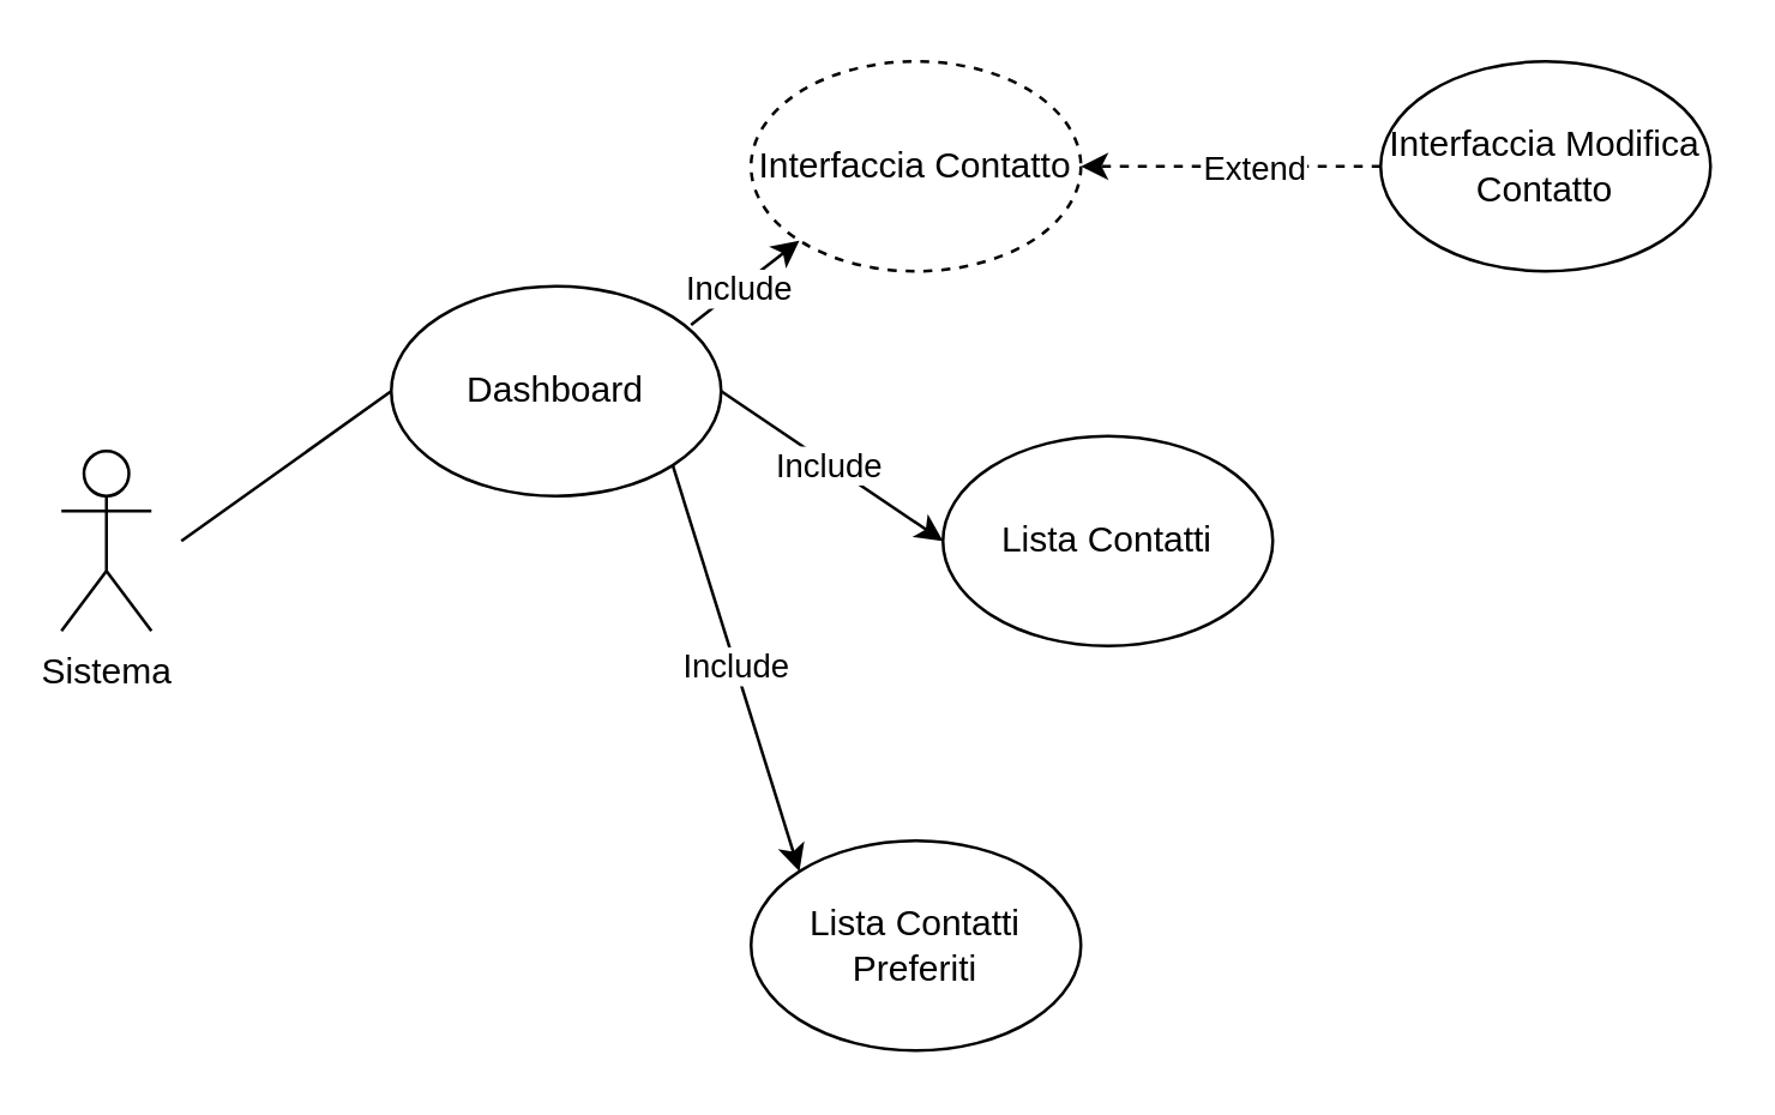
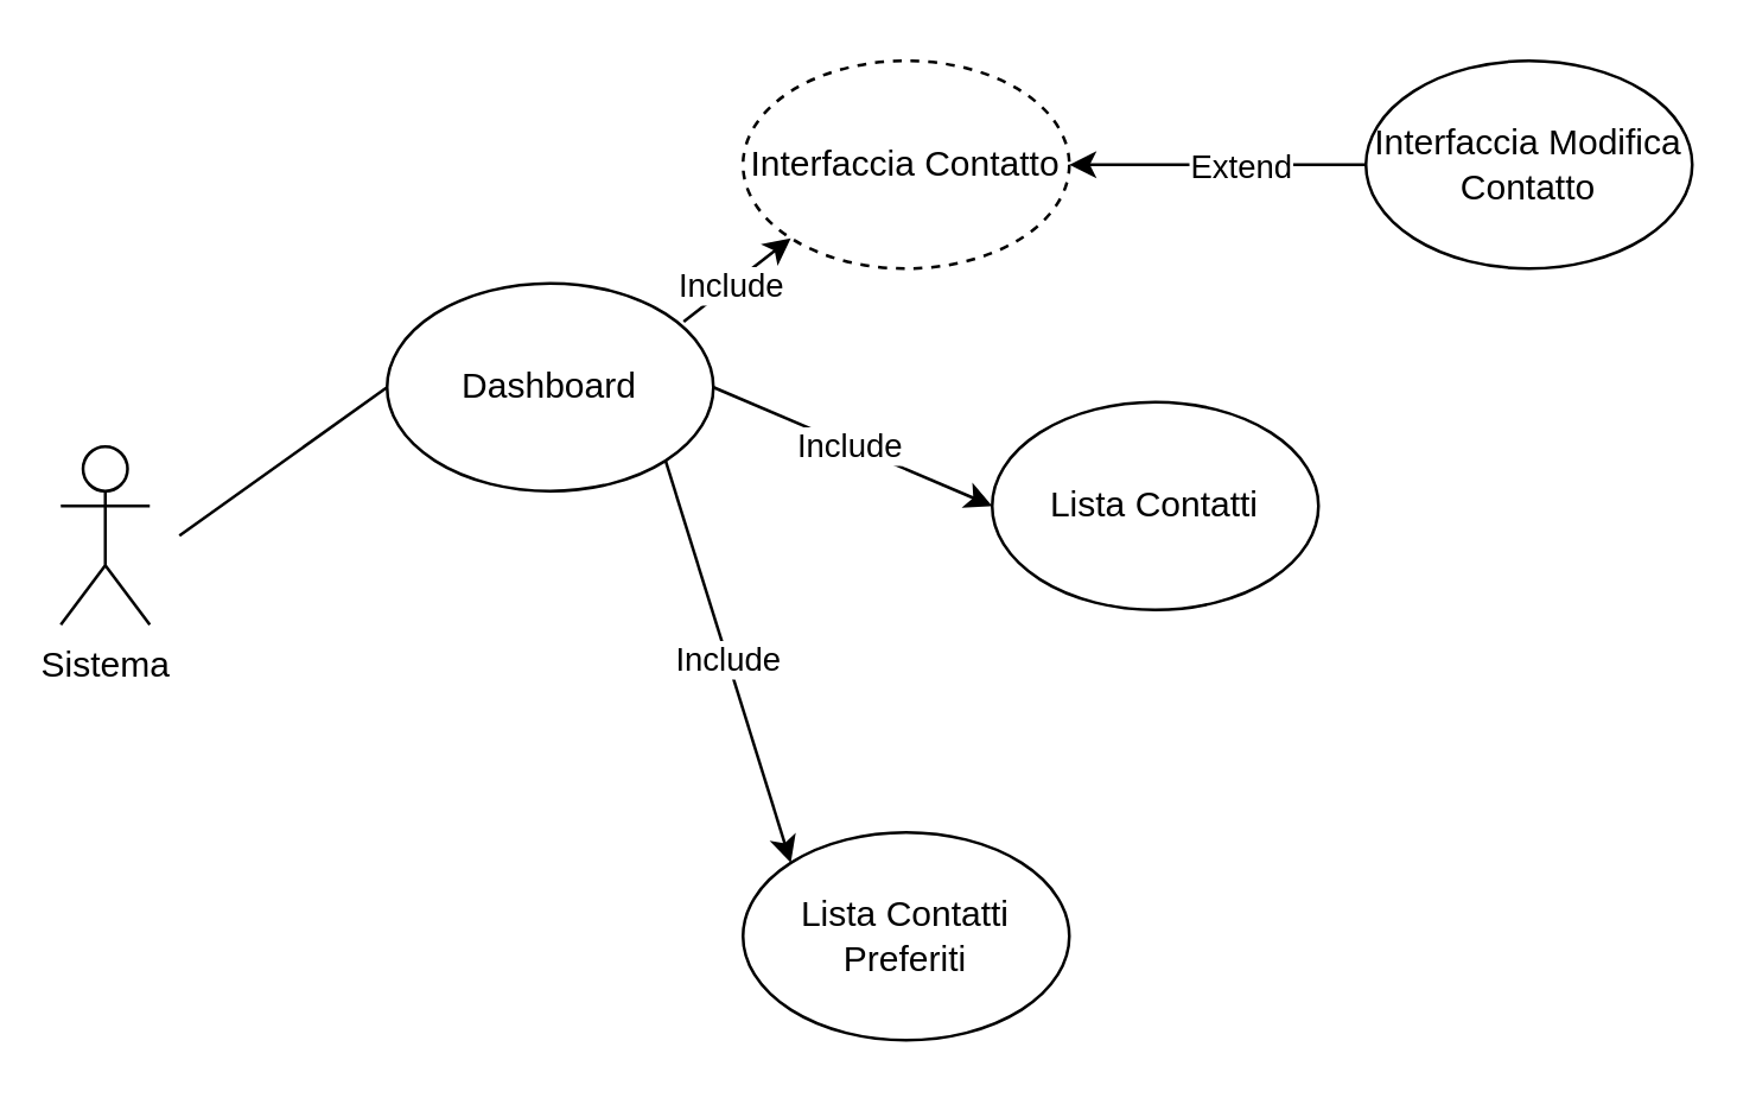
- <mxCell id="15" value="" style="endArrow=classic;html=1;rounded=0;entryX=1;entryY=0.5;entryDx=0;entryDy=0;exitX=0;exitY=0.5;exitDx=0;exitDy=0;dashed=1;" parent="1" source="8" target="5" edge="1"><mxGeometry width="50" height="50" relative="1" as="geometry"><mxPoint x="260" y="188" as="sourcePoint" /><mxPoint x="296" y="140" as="targetPoint" /></mxGeometry></mxCell>
+ <mxCell id="15" value="" style="endArrow=classic;html=1;rounded=0;entryX=1;entryY=0.5;entryDx=0;entryDy=0;exitX=0;exitY=0.5;exitDx=0;exitDy=0;" parent="1" source="8" target="5" edge="1"><mxGeometry width="50" height="50" relative="1" as="geometry"><mxPoint x="260" y="188" as="sourcePoint" /><mxPoint x="296" y="140" as="targetPoint" /></mxGeometry></mxCell>
- <mxCell id="6" value="Lista Contatti" style="ellipse;whiteSpace=wrap;html=1;" parent="1" vertex="1"><mxGeometry x="314" y="145" width="110" height="70" as="geometry" /></mxCell>
+ <mxCell id="6" value="Lista Contatti" style="ellipse;whiteSpace=wrap;html=1;" parent="1" vertex="1"><mxGeometry x="334" y="135" width="110" height="70" as="geometry" /></mxCell>
